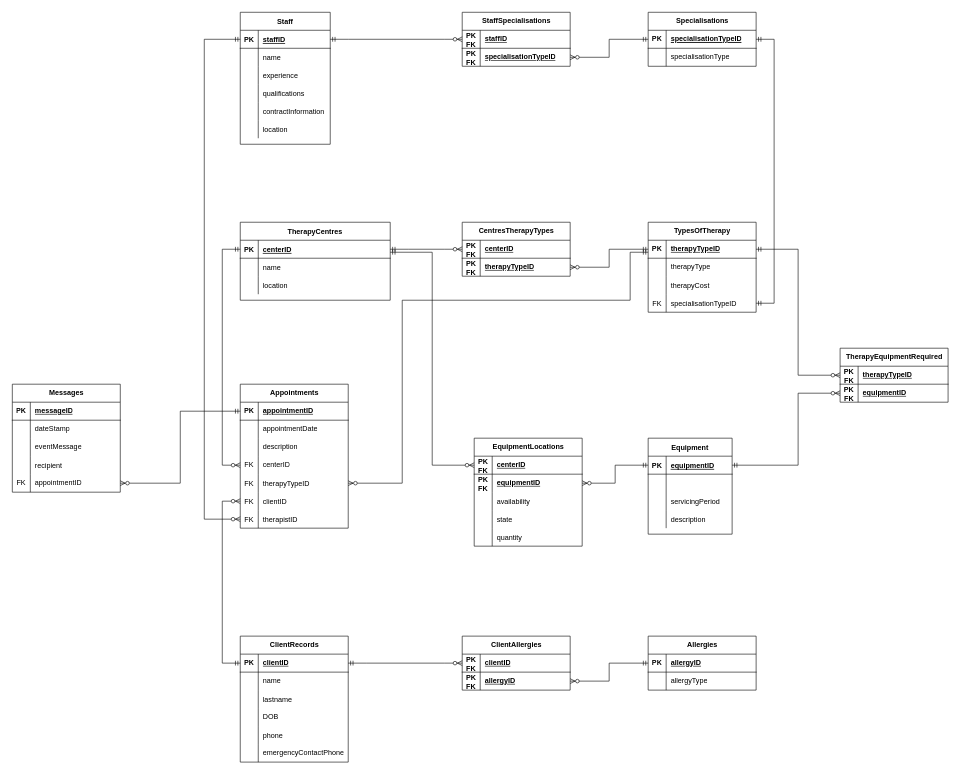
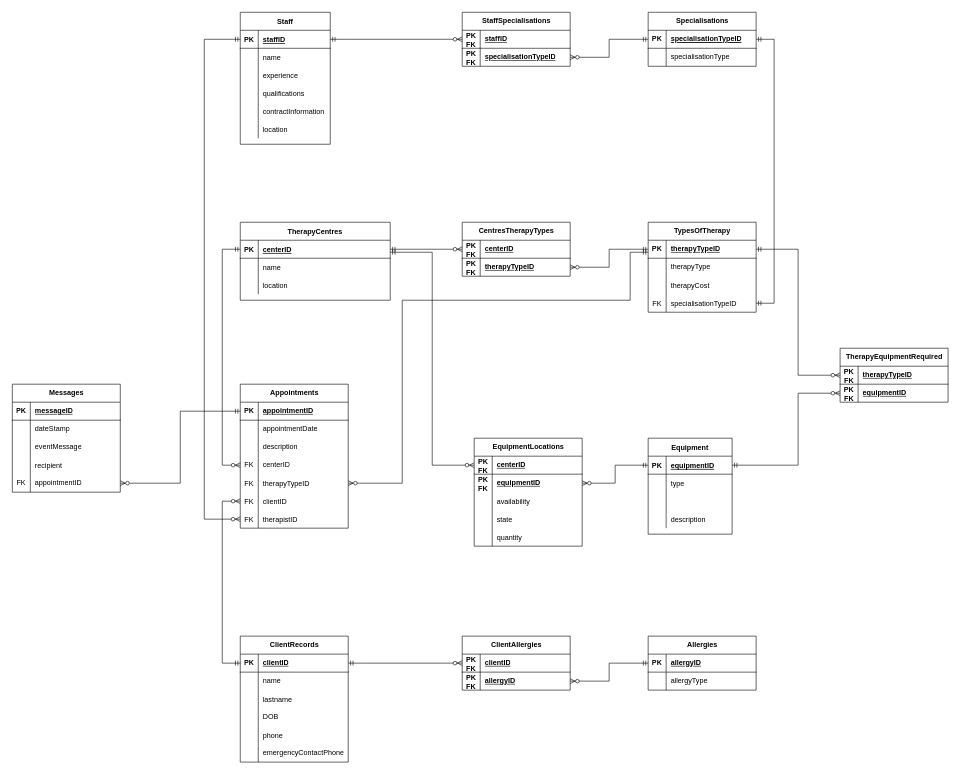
+ <mxCell id="18" value="type" style="shape=partialRectangle;overflow=hidden;connectable=0;fillColor=none;top=0;left=0;bottom=0;right=0;align=left;spacingLeft=6;" parent="16" vertex="1"><mxGeometry x="30" width="110" height="30" as="geometry"><mxRectangle width="110" height="30" as="alternateBounds" /></mxGeometry></mxCell>
- <mxCell id="21" value="servicingPeriod" style="shape=partialRectangle;overflow=hidden;connectable=0;fillColor=none;top=0;left=0;bottom=0;right=0;align=left;spacingLeft=6;" parent="19" vertex="1"><mxGeometry x="30" width="110" height="30" as="geometry"><mxRectangle width="110" height="30" as="alternateBounds" /></mxGeometry></mxCell>
